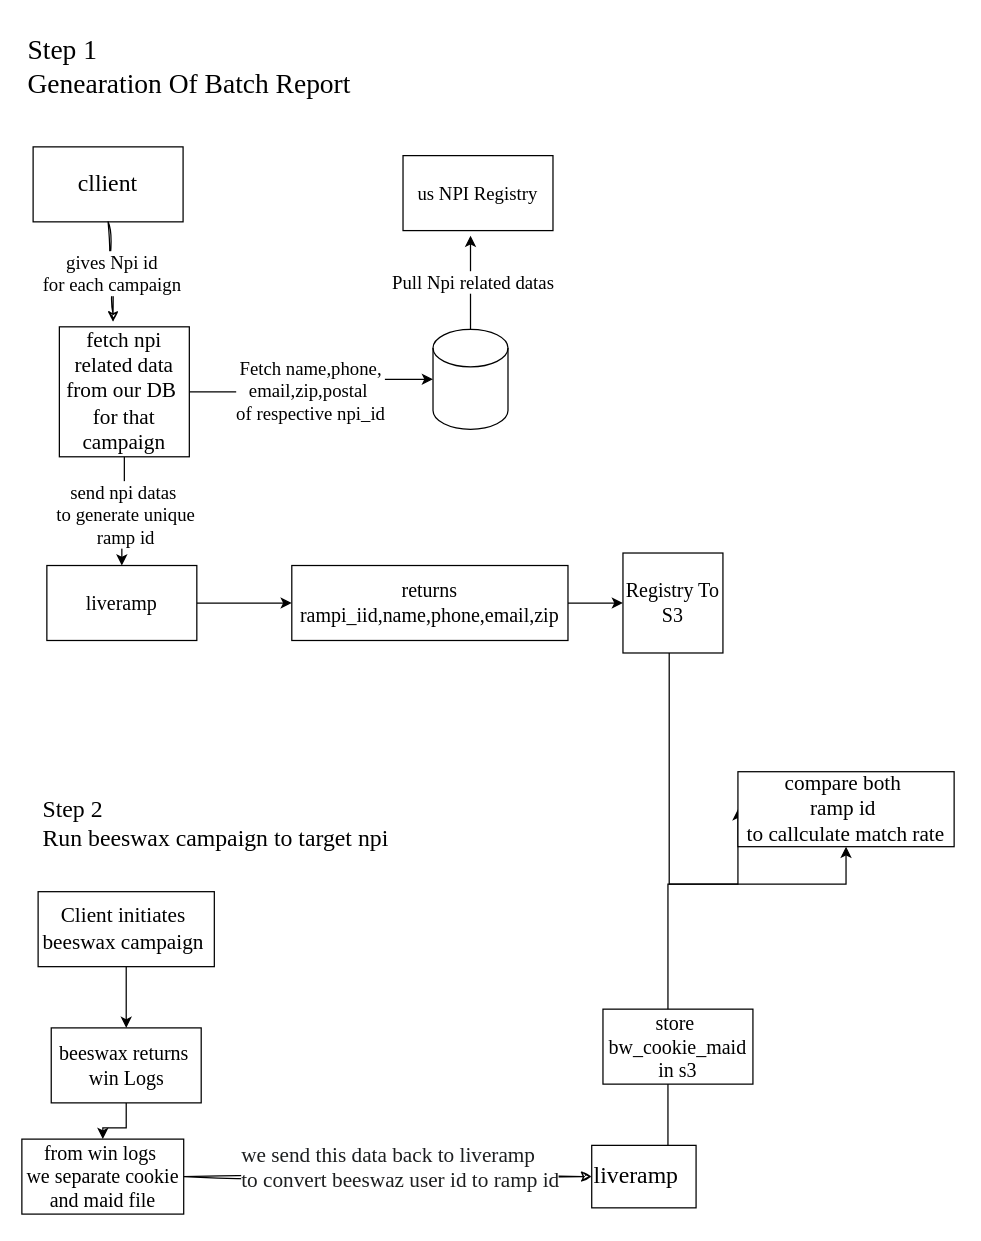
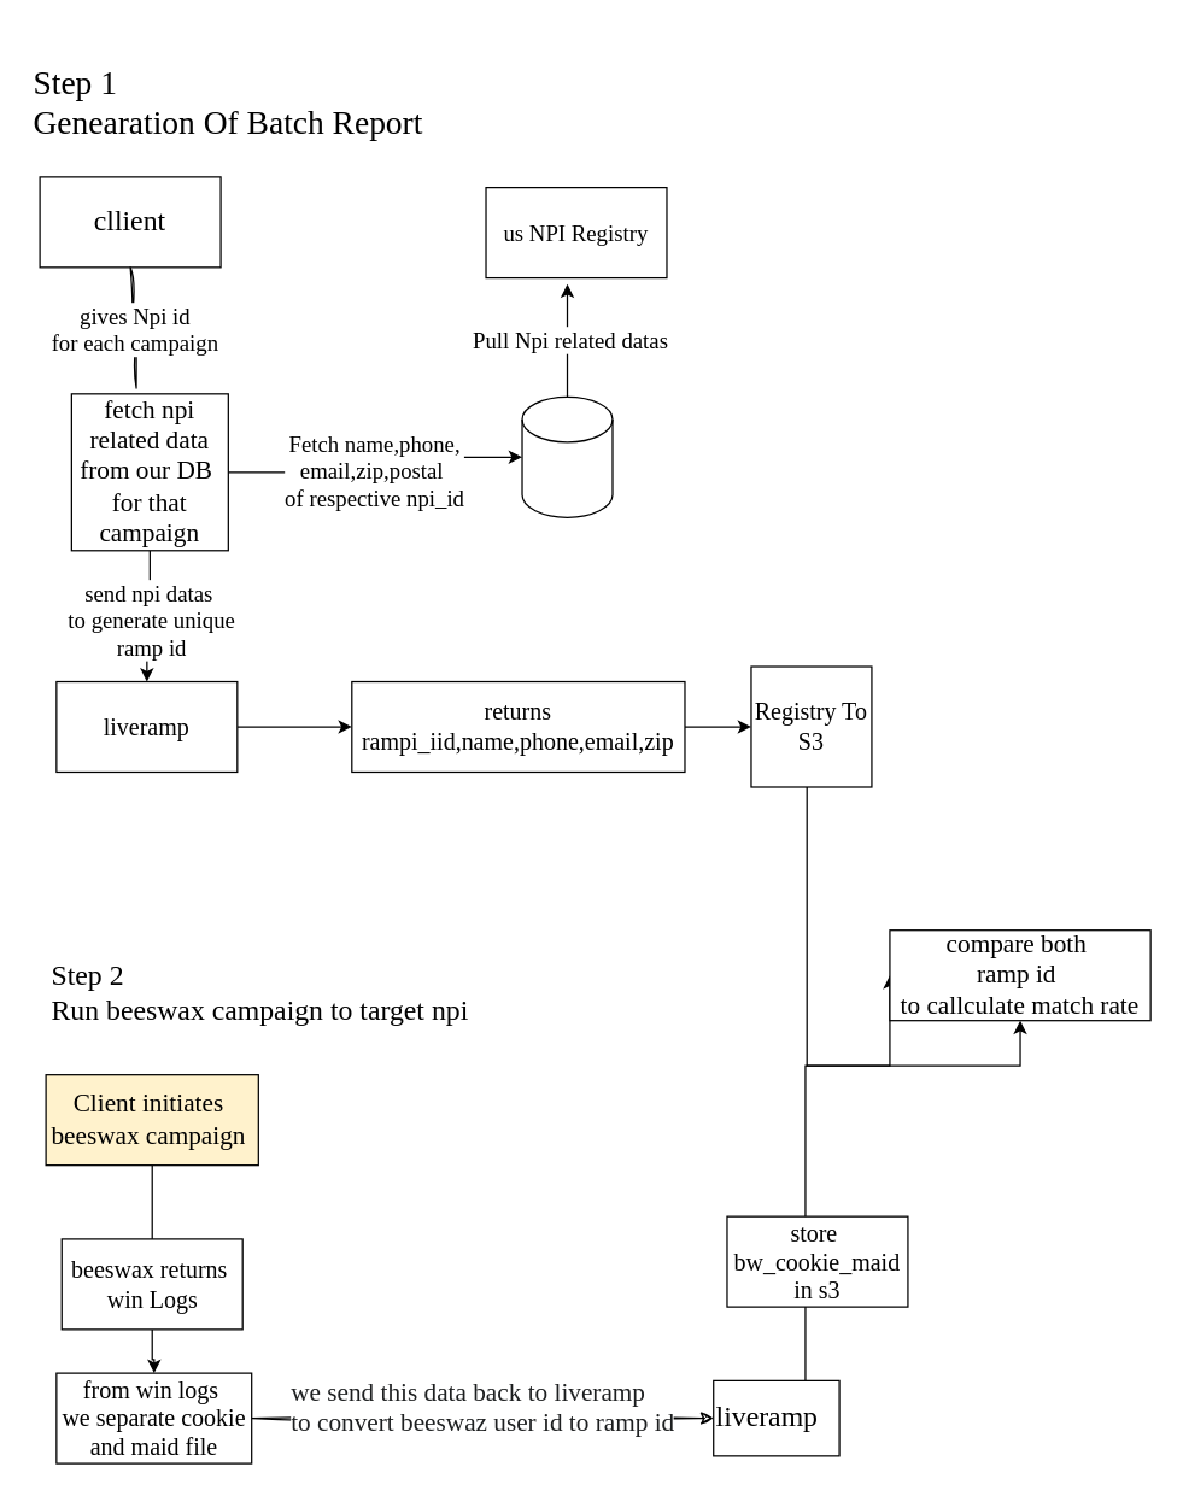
- <mxCell id="17" value="&lt;font style=&quot;font-size: 22px;&quot; face=&quot;Times New Roman&quot;&gt;Step 1&lt;/font&gt;&lt;div style=&quot;font-size: 22px;&quot;&gt;&lt;font style=&quot;font-size: 22px;&quot; face=&quot;Times New Roman&quot;&gt;Genearation Of Batch Report&lt;/font&gt;&lt;/div&gt;" style="text;html=1;align=left;verticalAlign=middle;resizable=0;points=[];autosize=1;strokeColor=none;fillColor=none;fontFamily=Architects Daughter;fontSource=https%3A%2F%2Ffonts.googleapis.com%2Fcss%3Ffamily%3DArchitects%2BDaughter;" vertex="1" parent="1"><mxGeometry x="20" y="20" width="276" height="66" as="geometry" /></mxCell>
+ <mxCell id="17" value="&lt;font style=&quot;font-size: 22px;&quot; face=&quot;Times New Roman&quot;&gt;Step 1&lt;/font&gt;&lt;div style=&quot;font-size: 22px;&quot;&gt;&lt;font style=&quot;font-size: 22px;&quot; face=&quot;Times New Roman&quot;&gt;Genearation Of Batch Report&lt;/font&gt;&lt;/div&gt;" style="text;html=1;align=left;verticalAlign=middle;resizable=0;points=[];autosize=1;strokeColor=none;fillColor=none;fontFamily=Architects Daughter;fontSource=https%3A%2F%2Ffonts.googleapis.com%2Fcss%3Ffamily%3DArchitects%2BDaughter;" vertex="1" parent="1"><mxGeometry x="20" y="35" width="276" height="66" as="geometry" /></mxCell>
- <mxCell id="9" style="edgeStyle=orthogonalEdgeStyle;rounded=0;sketch=1;hachureGap=4;jiggle=2;curveFitting=1;orthogonalLoop=1;jettySize=auto;html=1;entryX=0.413;entryY=-0.037;entryDx=0;entryDy=0;entryPerimeter=0;fontFamily=Architects Daughter;fontSource=https%3A%2F%2Ffonts.googleapis.com%2Fcss%3Ffamily%3DArchitects%2BDaughter;" edge="1" parent="1" source="8" target="6"><mxGeometry relative="1" as="geometry" /></mxCell>
+ <mxCell id="9" style="edgeStyle=orthogonalEdgeStyle;rounded=0;sketch=1;hachureGap=4;jiggle=2;curveFitting=1;orthogonalLoop=1;jettySize=auto;html=1;entryX=0.413;entryY=-0.037;entryDx=0;entryDy=0;entryPerimeter=0;fontFamily=Architects Daughter;fontSource=https%3A%2F%2Ffonts.googleapis.com%2Fcss%3Ffamily%3DArchitects%2BDaughter;endArrow=none;" edge="1" parent="1" source="8" target="6"><mxGeometry relative="1" as="geometry" /></mxCell>
- <mxCell id="24" value="&lt;font style=&quot;font-size: 17px;&quot; face=&quot;Times New Roman&quot;&gt;Client initiates&amp;nbsp;&lt;/font&gt;&lt;div style=&quot;font-size: 17px;&quot;&gt;&lt;font style=&quot;font-size: 17px;&quot; face=&quot;C1Y0J9ztE5tHA2T-BS1u&quot;&gt;beeswax campaign&amp;nbsp;&lt;/font&gt;&lt;/div&gt;" style="rounded=0;whiteSpace=wrap;html=1;hachureGap=4;fontFamily=Architects Daughter;fontSource=https%3A%2F%2Ffonts.googleapis.com%2Fcss%3Ffamily%3DArchitects%2BDaughter;" vertex="1" parent="1"><mxGeometry x="30" y="713" width="141" height="60" as="geometry" /></mxCell>
+ <mxCell id="24" value="&lt;font style=&quot;font-size: 17px;&quot; face=&quot;Times New Roman&quot;&gt;Client initiates&amp;nbsp;&lt;/font&gt;&lt;div style=&quot;font-size: 17px;&quot;&gt;&lt;font style=&quot;font-size: 17px;&quot; face=&quot;C1Y0J9ztE5tHA2T-BS1u&quot;&gt;beeswax campaign&amp;nbsp;&lt;/font&gt;&lt;/div&gt;" style="rounded=0;whiteSpace=wrap;html=1;hachureGap=4;fontFamily=Architects Daughter;fontSource=https%3A%2F%2Ffonts.googleapis.com%2Fcss%3Ffamily%3DArchitects%2BDaughter;fillColor=#fff2cc;" vertex="1" parent="1"><mxGeometry x="30" y="713" width="141" height="60" as="geometry" /></mxCell>
- <mxCell id="23" style="edgeStyle=orthogonalEdgeStyle;rounded=0;hachureGap=4;orthogonalLoop=1;jettySize=auto;html=1;entryX=0.5;entryY=0;entryDx=0;entryDy=0;fontFamily=Architects Daughter;fontSource=https%3A%2F%2Ffonts.googleapis.com%2Fcss%3Ffamily%3DArchitects%2BDaughter;" edge="1" parent="1" source="24" target="26"><mxGeometry relative="1" as="geometry" /></mxCell>
+ <mxCell id="23" style="edgeStyle=orthogonalEdgeStyle;rounded=0;hachureGap=4;orthogonalLoop=1;jettySize=auto;html=1;entryX=0.5;entryY=0;entryDx=0;entryDy=0;fontFamily=Architects Daughter;fontSource=https%3A%2F%2Ffonts.googleapis.com%2Fcss%3Ffamily%3DArchitects%2BDaughter;endArrow=none;" edge="1" parent="1" source="24" target="26"><mxGeometry relative="1" as="geometry" /></mxCell>
- <mxCell id="28" value="&lt;font style=&quot;font-size: 16px;&quot; face=&quot;Times New Roman&quot;&gt;from win logs&amp;nbsp;&lt;/font&gt;&lt;div style=&quot;font-size: 16px;&quot;&gt;&lt;font style=&quot;font-size: 16px;&quot; face=&quot;x16iAG2BPqhtc5AMe38g&quot;&gt;we separate cookie and maid file&lt;/font&gt;&lt;/div&gt;" style="rounded=0;whiteSpace=wrap;html=1;hachureGap=4;fontFamily=Architects Daughter;fontSource=https%3A%2F%2Ffonts.googleapis.com%2Fcss%3Ffamily%3DArchitects%2BDaughter;" vertex="1" parent="1"><mxGeometry x="17" y="911" width="129.5" height="60" as="geometry" /></mxCell>
+ <mxCell id="28" value="&lt;font style=&quot;font-size: 16px;&quot; face=&quot;Times New Roman&quot;&gt;from win logs&amp;nbsp;&lt;/font&gt;&lt;div style=&quot;font-size: 16px;&quot;&gt;&lt;font style=&quot;font-size: 16px;&quot; face=&quot;x16iAG2BPqhtc5AMe38g&quot;&gt;we separate cookie and maid file&lt;/font&gt;&lt;/div&gt;" style="rounded=0;whiteSpace=wrap;html=1;hachureGap=4;fontFamily=Architects Daughter;fontSource=https%3A%2F%2Ffonts.googleapis.com%2Fcss%3Ffamily%3DArchitects%2BDaughter;" vertex="1" parent="1"><mxGeometry x="37" y="911" width="129.5" height="60" as="geometry" /></mxCell>
